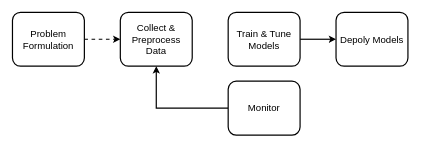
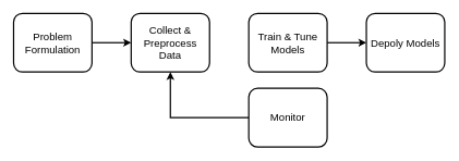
- <mxCell id="2" style="edgeStyle=orthogonalEdgeStyle;rounded=0;orthogonalLoop=1;jettySize=auto;html=1;exitX=1;exitY=0.5;exitDx=0;exitDy=0;entryX=0;entryY=0.5;entryDx=0;entryDy=0;strokeWidth=2;fontSize=16;dashed=1;" edge="1" parent="1" source="3" target="4"><mxGeometry relative="1" as="geometry" /></mxCell>
+ <mxCell id="2" style="edgeStyle=orthogonalEdgeStyle;rounded=0;orthogonalLoop=1;jettySize=auto;html=1;exitX=1;exitY=0.5;exitDx=0;exitDy=0;entryX=0;entryY=0.5;entryDx=0;entryDy=0;strokeWidth=2;fontSize=16;" edge="1" parent="1" source="3" target="4"><mxGeometry relative="1" as="geometry" /></mxCell>
